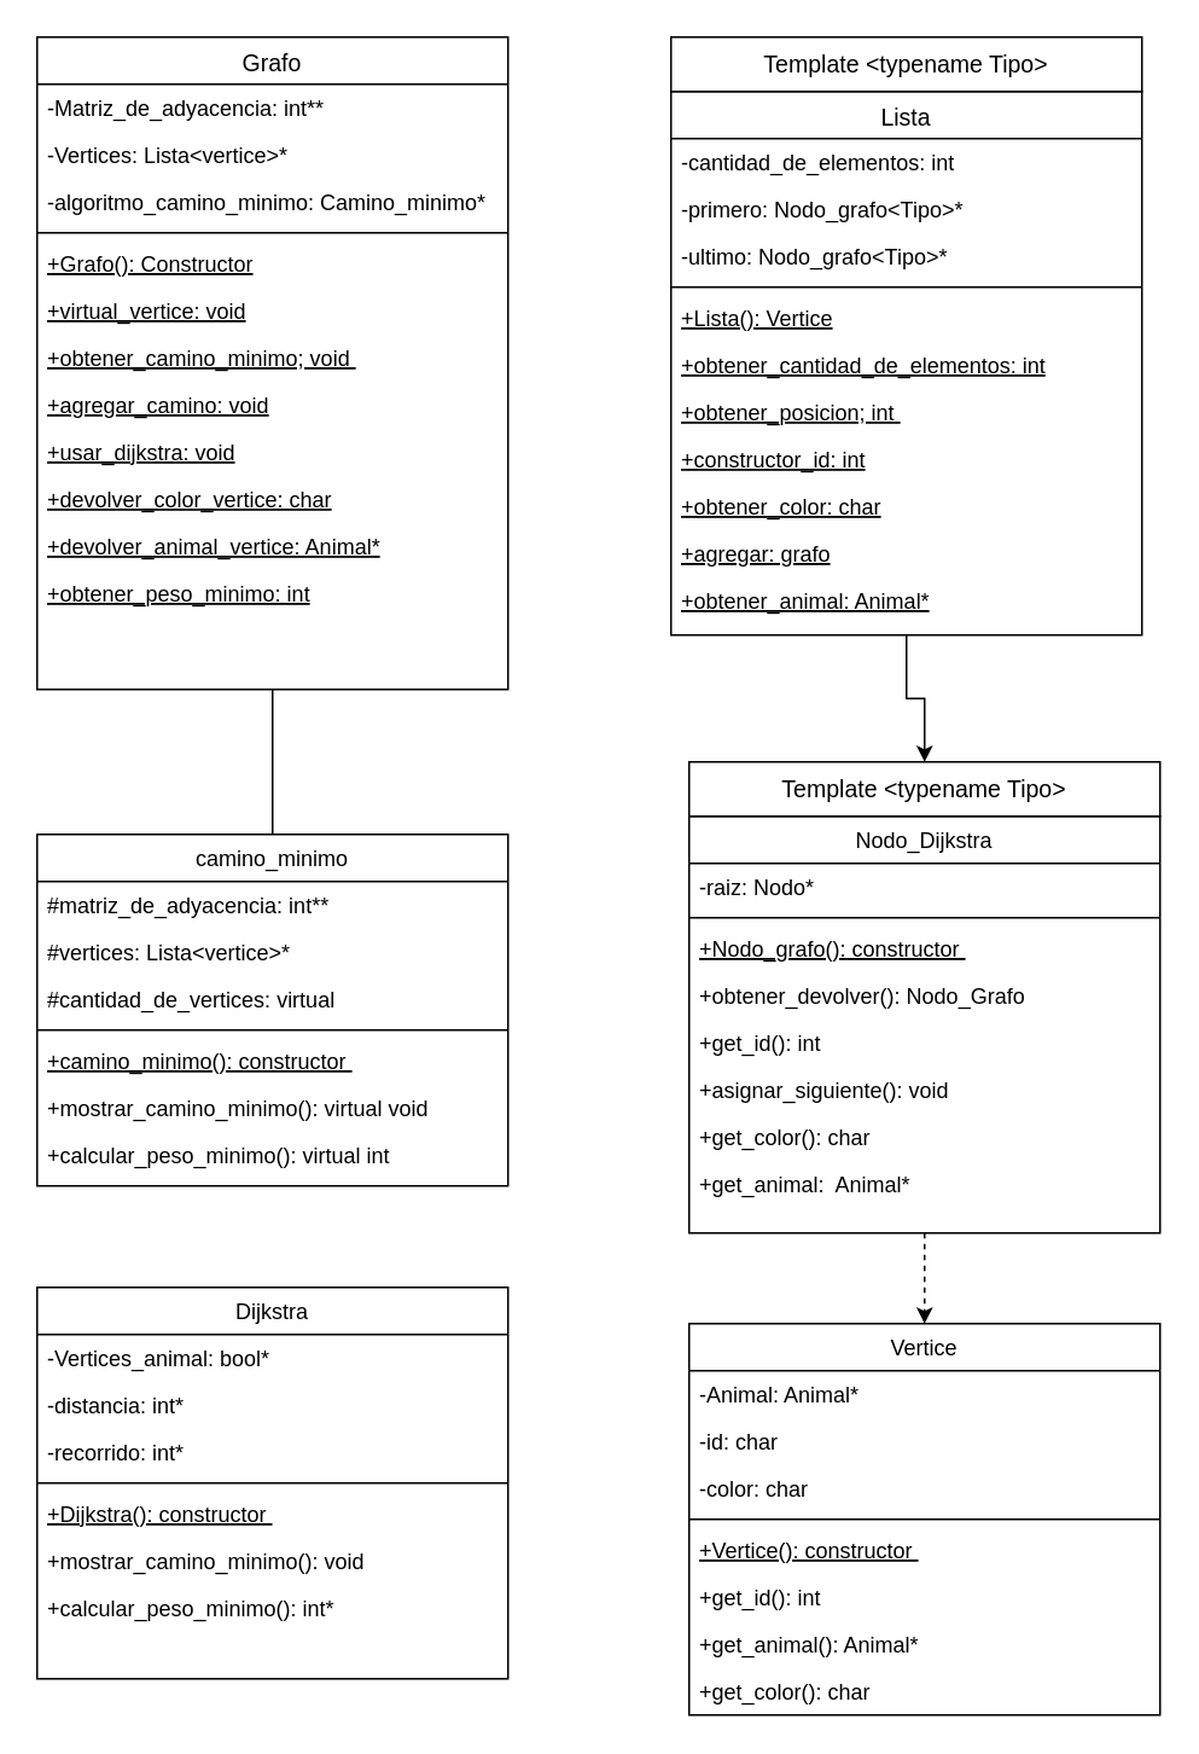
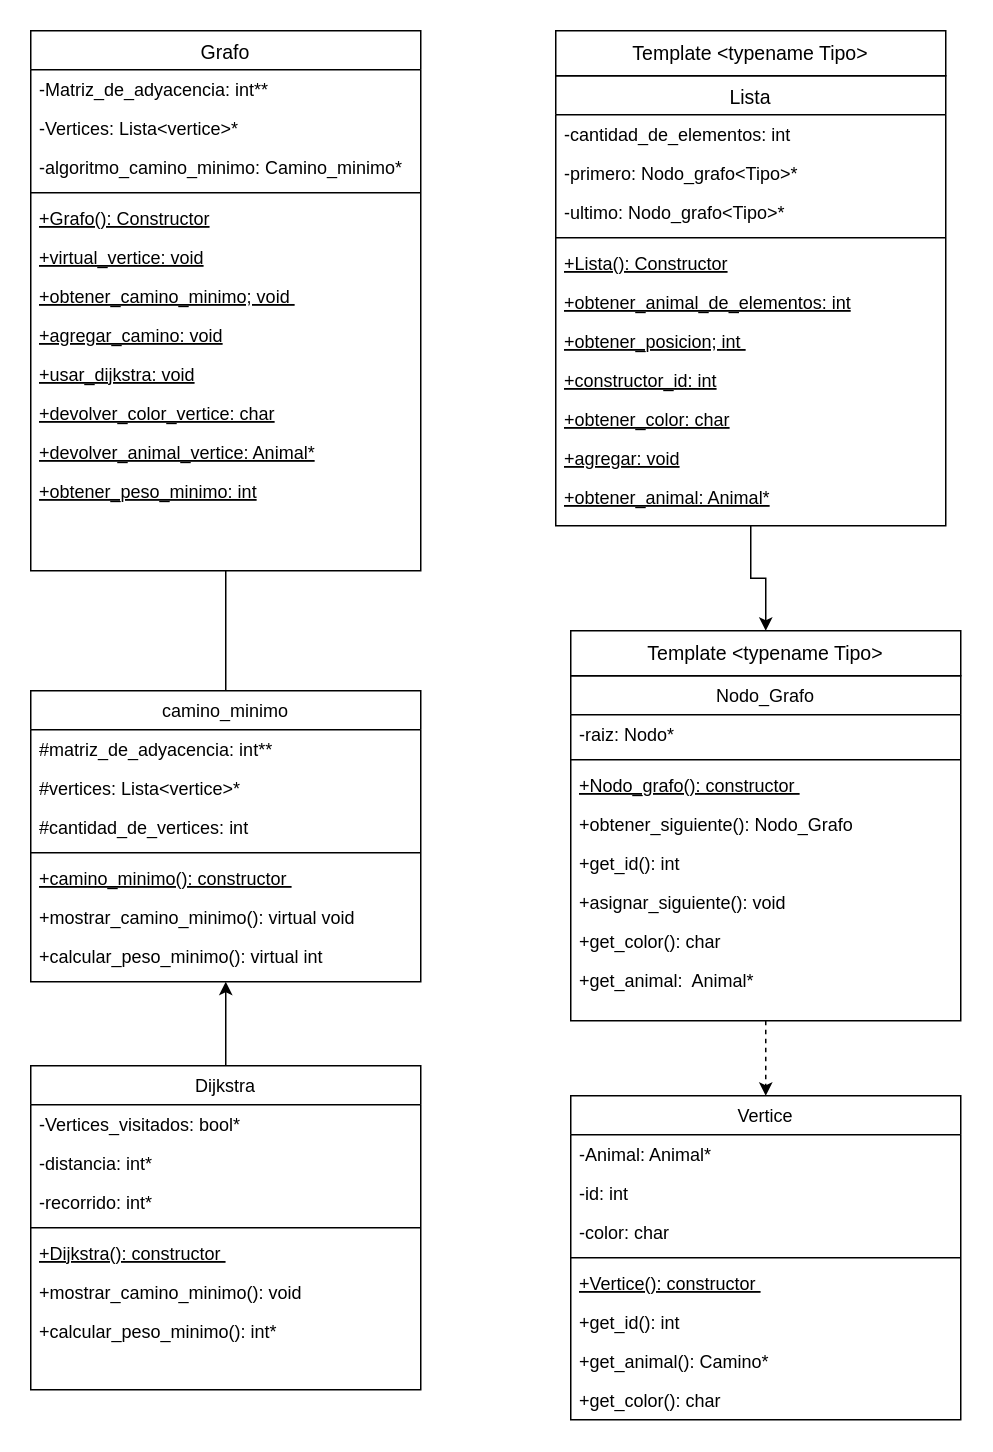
- <mxCell id="33" value="+Lista(): Vertice" style="text;align=left;verticalAlign=top;spacingLeft=4;spacingRight=4;overflow=hidden;rotatable=0;points=[[0,0.5],[1,0.5]];portConstraint=eastwest;fontStyle=4" vertex="1" parent="28"><mxGeometry y="112" width="260" height="26" as="geometry" /></mxCell>
+ <mxCell id="33" value="+Lista(): Constructor" style="text;align=left;verticalAlign=top;spacingLeft=4;spacingRight=4;overflow=hidden;rotatable=0;points=[[0,0.5],[1,0.5]];portConstraint=eastwest;fontStyle=4" vertex="1" parent="28"><mxGeometry y="112" width="260" height="26" as="geometry" /></mxCell>
- <mxCell id="34" value="+obtener_cantidad_de_elementos: int" style="text;align=left;verticalAlign=top;spacingLeft=4;spacingRight=4;overflow=hidden;rotatable=0;points=[[0,0.5],[1,0.5]];portConstraint=eastwest;fontStyle=4" vertex="1" parent="28"><mxGeometry y="138" width="260" height="26" as="geometry" /></mxCell>
+ <mxCell id="34" value="+obtener_animal_de_elementos: int" style="text;align=left;verticalAlign=top;spacingLeft=4;spacingRight=4;overflow=hidden;rotatable=0;points=[[0,0.5],[1,0.5]];portConstraint=eastwest;fontStyle=4" vertex="1" parent="28"><mxGeometry y="138" width="260" height="26" as="geometry" /></mxCell>
- <mxCell id="38" value="+agregar: grafo" style="text;align=left;verticalAlign=top;spacingLeft=4;spacingRight=4;overflow=hidden;rotatable=0;points=[[0,0.5],[1,0.5]];portConstraint=eastwest;fontStyle=4" vertex="1" parent="28"><mxGeometry y="242" width="260" height="26" as="geometry" /></mxCell>
+ <mxCell id="38" value="+agregar: void" style="text;align=left;verticalAlign=top;spacingLeft=4;spacingRight=4;overflow=hidden;rotatable=0;points=[[0,0.5],[1,0.5]];portConstraint=eastwest;fontStyle=4" vertex="1" parent="28"><mxGeometry y="242" width="260" height="26" as="geometry" /></mxCell>
- <mxCell id="17" value="Nodo_Dijkstra" style="swimlane;fontStyle=0;align=center;verticalAlign=top;childLayout=stackLayout;horizontal=1;startSize=26;horizontalStack=0;resizeParent=1;resizeLast=0;collapsible=1;marginBottom=0;rounded=0;shadow=0;strokeWidth=1;" parent="1" vertex="1"><mxGeometry x="380" y="450" width="260" height="230" as="geometry"><mxRectangle x="130" y="380" width="160" height="26" as="alternateBounds" /></mxGeometry></mxCell>
+ <mxCell id="17" value="Nodo_Grafo" style="swimlane;fontStyle=0;align=center;verticalAlign=top;childLayout=stackLayout;horizontal=1;startSize=26;horizontalStack=0;resizeParent=1;resizeLast=0;collapsible=1;marginBottom=0;rounded=0;shadow=0;strokeWidth=1;" parent="1" vertex="1"><mxGeometry x="380" y="450" width="260" height="230" as="geometry"><mxRectangle x="130" y="380" width="160" height="26" as="alternateBounds" /></mxGeometry></mxCell>
- <mxCell id="21" value="+obtener_devolver(): Nodo_Grafo " style="text;align=left;verticalAlign=top;spacingLeft=4;spacingRight=4;overflow=hidden;rotatable=0;points=[[0,0.5],[1,0.5]];portConstraint=eastwest;" parent="17" vertex="1"><mxGeometry y="86" width="260" height="26" as="geometry" /></mxCell>
+ <mxCell id="21" value="+obtener_siguiente(): Nodo_Grafo " style="text;align=left;verticalAlign=top;spacingLeft=4;spacingRight=4;overflow=hidden;rotatable=0;points=[[0,0.5],[1,0.5]];portConstraint=eastwest;" parent="17" vertex="1"><mxGeometry y="86" width="260" height="26" as="geometry" /></mxCell>
- <mxCell id="53" value="#cantidad_de_vertices: virtual" style="text;align=left;verticalAlign=top;spacingLeft=4;spacingRight=4;overflow=hidden;rotatable=0;points=[[0,0.5],[1,0.5]];portConstraint=eastwest;" vertex="1" parent="50"><mxGeometry y="78" width="260" height="26" as="geometry" /></mxCell>
+ <mxCell id="53" value="#cantidad_de_vertices: int" style="text;align=left;verticalAlign=top;spacingLeft=4;spacingRight=4;overflow=hidden;rotatable=0;points=[[0,0.5],[1,0.5]];portConstraint=eastwest;" vertex="1" parent="50"><mxGeometry y="78" width="260" height="26" as="geometry" /></mxCell>
+ <mxCell id="58" style="edgeStyle=orthogonalEdgeStyle;rounded=0;orthogonalLoop=1;jettySize=auto;html=1;entryX=0.5;entryY=1;entryDx=0;entryDy=0;" edge="1" parent="1" source="59" target="50"><mxGeometry relative="1" as="geometry" /></mxCell>
- <mxCell id="60" value="-Vertices_animal: bool*" style="text;align=left;verticalAlign=top;spacingLeft=4;spacingRight=4;overflow=hidden;rotatable=0;points=[[0,0.5],[1,0.5]];portConstraint=eastwest;" vertex="1" parent="59"><mxGeometry y="26" width="260" height="26" as="geometry" /></mxCell>
+ <mxCell id="60" value="-Vertices_visitados: bool*" style="text;align=left;verticalAlign=top;spacingLeft=4;spacingRight=4;overflow=hidden;rotatable=0;points=[[0,0.5],[1,0.5]];portConstraint=eastwest;" vertex="1" parent="59"><mxGeometry y="26" width="260" height="26" as="geometry" /></mxCell>
- <mxCell id="43" value="-id: char" style="text;align=left;verticalAlign=top;spacingLeft=4;spacingRight=4;overflow=hidden;rotatable=0;points=[[0,0.5],[1,0.5]];portConstraint=eastwest;" vertex="1" parent="41"><mxGeometry y="52" width="260" height="26" as="geometry" /></mxCell>
+ <mxCell id="43" value="-id: int" style="text;align=left;verticalAlign=top;spacingLeft=4;spacingRight=4;overflow=hidden;rotatable=0;points=[[0,0.5],[1,0.5]];portConstraint=eastwest;" vertex="1" parent="41"><mxGeometry y="52" width="260" height="26" as="geometry" /></mxCell>
- <mxCell id="48" value="+get_animal(): Animal*" style="text;align=left;verticalAlign=top;spacingLeft=4;spacingRight=4;overflow=hidden;rotatable=0;points=[[0,0.5],[1,0.5]];portConstraint=eastwest;" vertex="1" parent="41"><mxGeometry y="164" width="260" height="26" as="geometry" /></mxCell>
+ <mxCell id="48" value="+get_animal(): Camino*" style="text;align=left;verticalAlign=top;spacingLeft=4;spacingRight=4;overflow=hidden;rotatable=0;points=[[0,0.5],[1,0.5]];portConstraint=eastwest;" vertex="1" parent="41"><mxGeometry y="164" width="260" height="26" as="geometry" /></mxCell>
